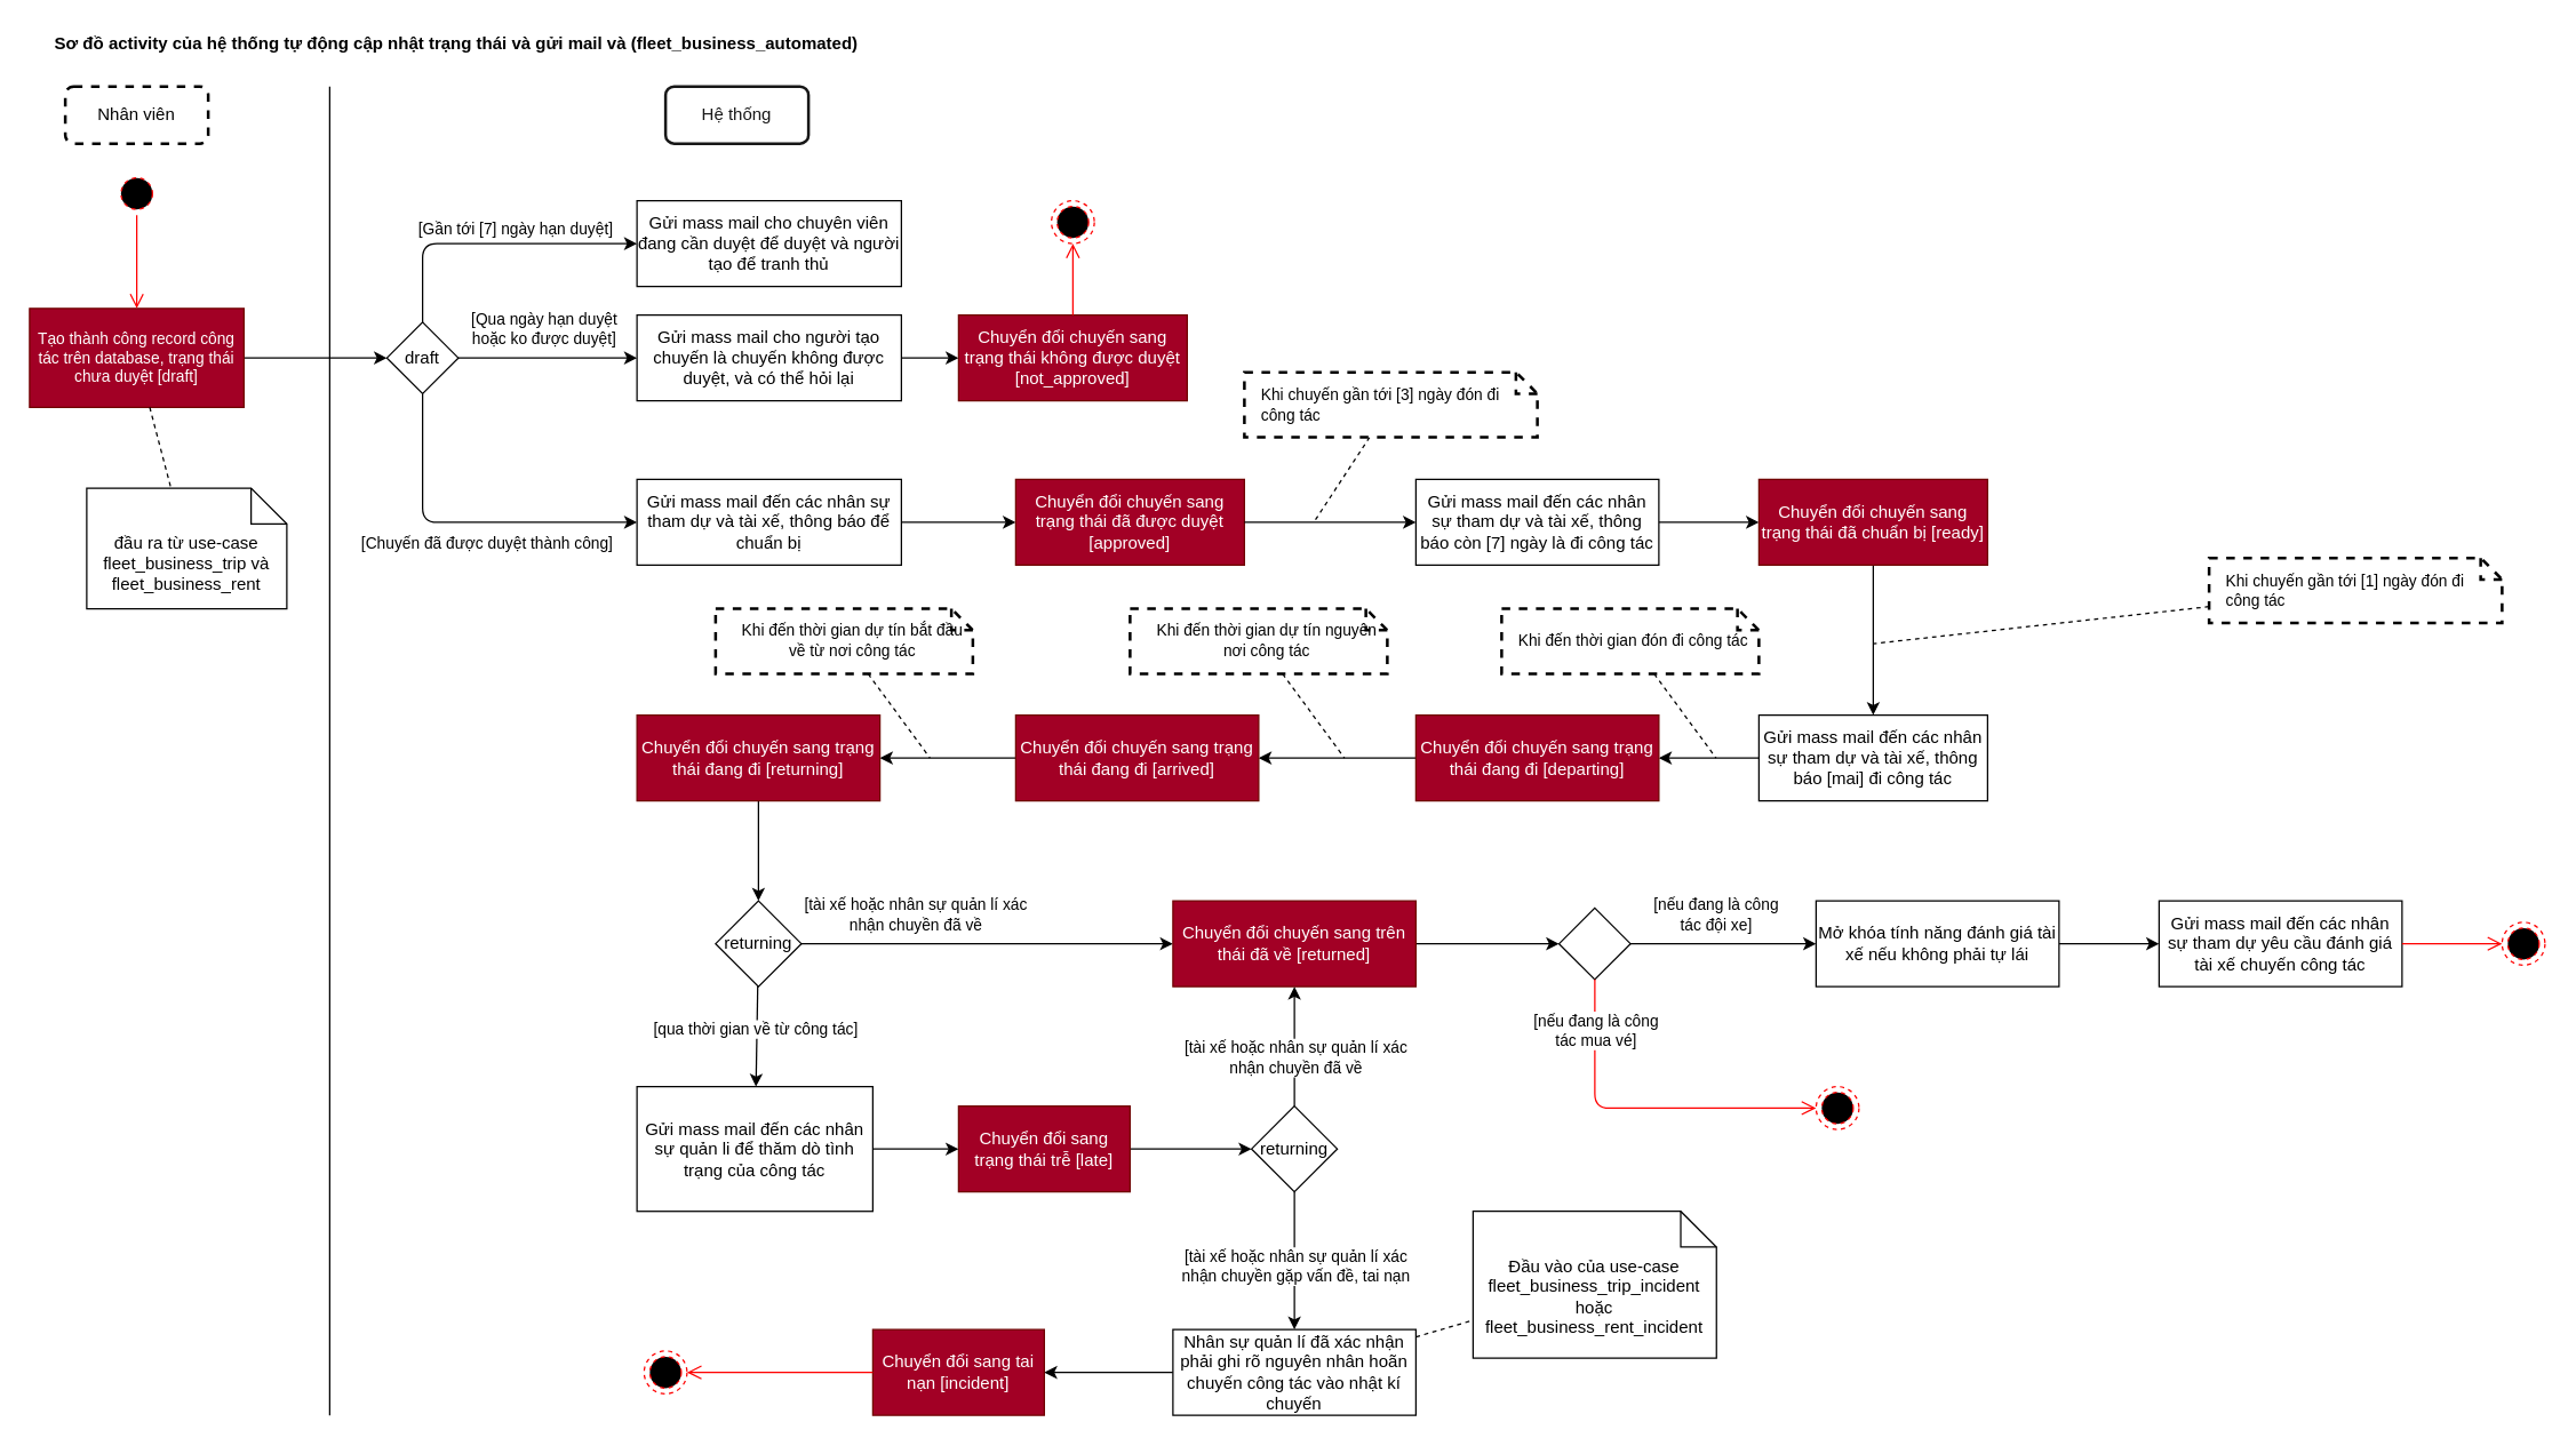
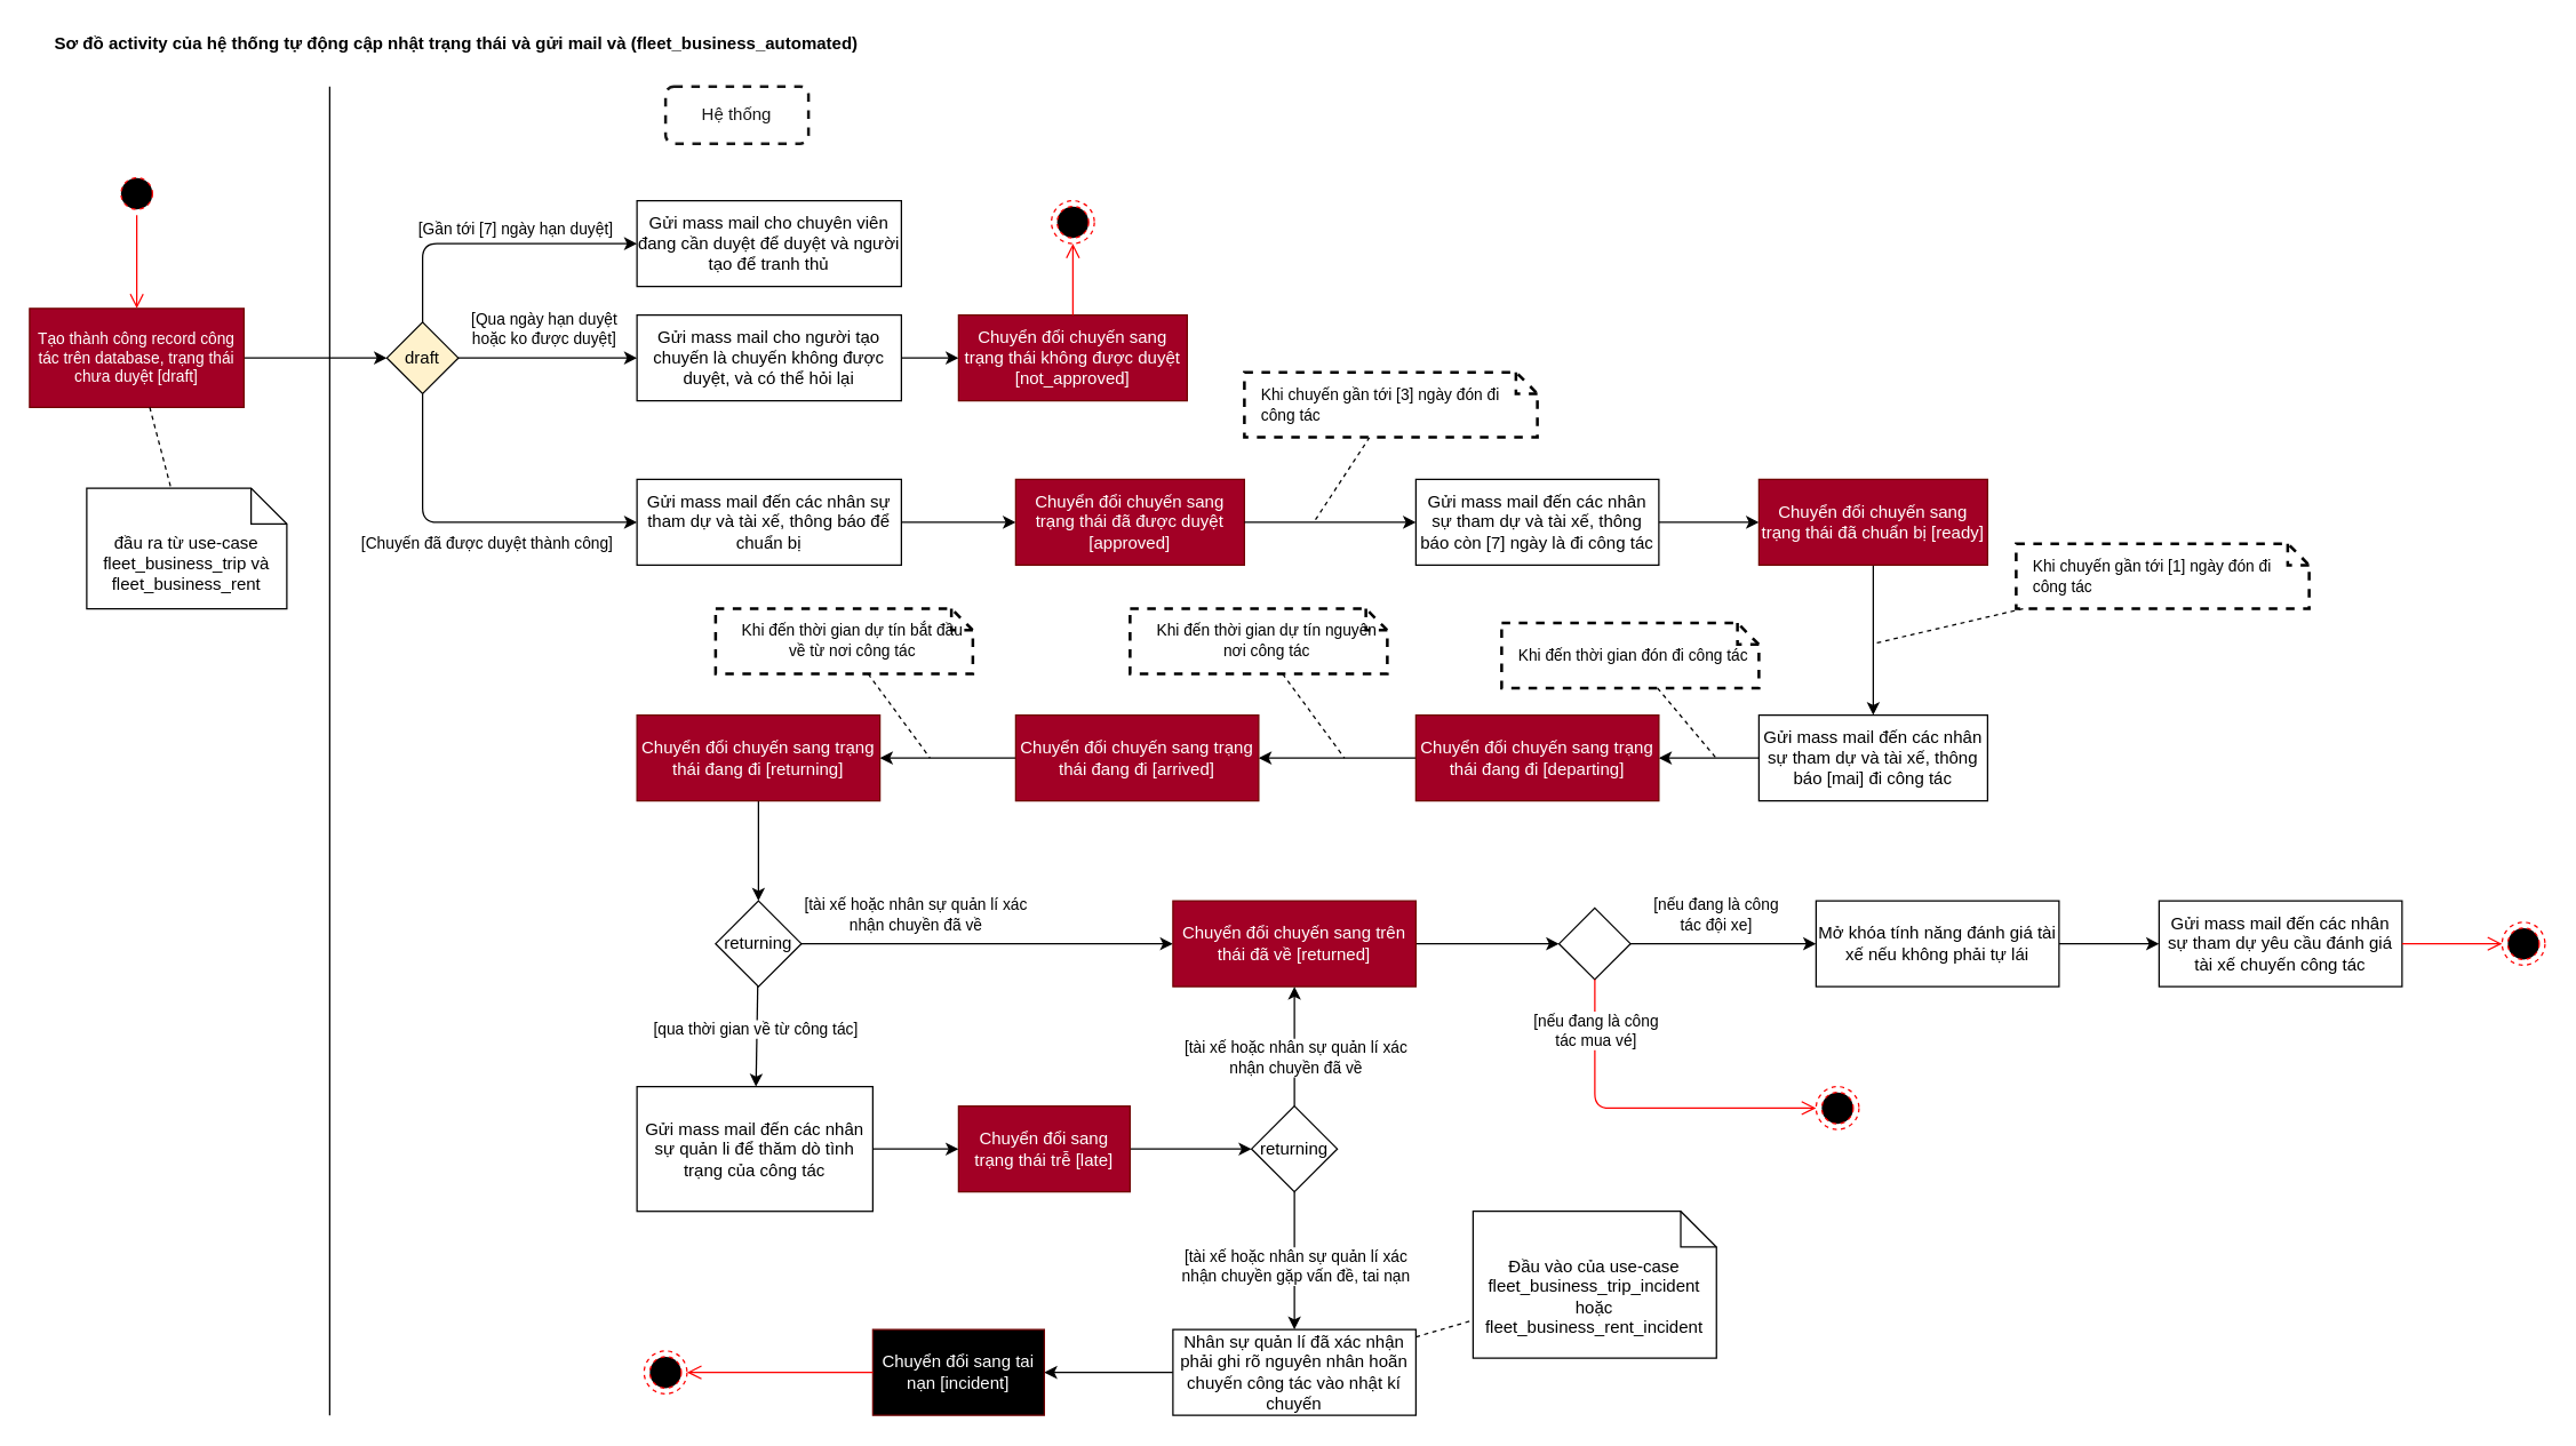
- <mxCell id="4" value="Nhân viên" style="rounded=1;whiteSpace=wrap;html=1;strokeWidth=2;dashed=1;" parent="1" vertex="1"><mxGeometry x="45" y="60" width="100" height="40" as="geometry" /></mxCell>
- <mxCell id="7" value="Hệ thống" style="rounded=1;whiteSpace=wrap;html=1;strokeWidth=2;strokeColor=#171717;fillColor=#FFFFFF;fontColor=#171717;" parent="1" vertex="1"><mxGeometry x="465" y="60" width="100" height="40" as="geometry" /></mxCell>
+ <mxCell id="7" value="Hệ thống" style="rounded=1;whiteSpace=wrap;html=1;strokeWidth=2;strokeColor=#171717;fillColor=#FFFFFF;fontColor=#171717;dashed=1;" parent="1" vertex="1"><mxGeometry x="465" y="60" width="100" height="40" as="geometry" /></mxCell>
- <mxCell id="11" value="draft" style="rhombus;whiteSpace=wrap;html=1;" vertex="1" parent="1"><mxGeometry x="270" y="225" width="50" height="50" as="geometry" /></mxCell>
+ <mxCell id="11" value="draft" style="rhombus;whiteSpace=wrap;html=1;fillColor=#fff2cc;" vertex="1" parent="1"><mxGeometry x="270" y="225" width="50" height="50" as="geometry" /></mxCell>
- <mxCell id="30" value="&lt;span style=&quot;font-size: 11px; text-align: center;&quot;&gt;Khi chuyến gần tới [1] ngày đón đi công tác&lt;/span&gt;" style="shape=note;size=15;align=left;spacingLeft=10;html=1;whiteSpace=wrap;rounded=0;dashed=1;labelBackgroundColor=none;fontSize=10;fontColor=default;strokeWidth=2;fillColor=default;" vertex="1" parent="1"><mxGeometry x="1545" y="390" width="205" height="45.55" as="geometry" /></mxCell>
+ <mxCell id="30" value="&lt;span style=&quot;font-size: 11px; text-align: center;&quot;&gt;Khi chuyến gần tới [1] ngày đón đi công tác&lt;/span&gt;" style="shape=note;size=15;align=left;spacingLeft=10;html=1;whiteSpace=wrap;rounded=0;dashed=1;labelBackgroundColor=none;fontSize=10;fontColor=default;strokeWidth=2;fillColor=default;" vertex="1" parent="1"><mxGeometry x="1410" y="380" width="205" height="45.55" as="geometry" /></mxCell>
- <mxCell id="34" value="&lt;div style=&quot;text-align: center&quot;&gt;&lt;span style=&quot;font-size: 11px&quot;&gt;&lt;font&gt;Khi đến thời gian đón đi công tác&lt;/font&gt;&lt;/span&gt;&lt;/div&gt;" style="shape=note;size=15;align=left;spacingLeft=10;html=1;whiteSpace=wrap;rounded=0;dashed=1;labelBackgroundColor=none;fontSize=10;fontColor=default;strokeWidth=2;fillColor=default;" vertex="1" parent="1"><mxGeometry x="1050" y="425.55" width="180" height="45.55" as="geometry" /></mxCell>
+ <mxCell id="34" value="&lt;div style=&quot;text-align: center&quot;&gt;&lt;span style=&quot;font-size: 11px&quot;&gt;&lt;font&gt;Khi đến thời gian đón đi công tác&lt;/font&gt;&lt;/span&gt;&lt;/div&gt;" style="shape=note;size=15;align=left;spacingLeft=10;html=1;whiteSpace=wrap;rounded=0;dashed=1;labelBackgroundColor=none;fontSize=10;fontColor=default;strokeWidth=2;fillColor=default;" vertex="1" parent="1"><mxGeometry x="1050" y="435.55" width="180" height="45.55" as="geometry" /></mxCell>
- <mxCell id="69" value="Chuyển đổi sang tai nạn [incident]" style="whiteSpace=wrap;html=1;fillColor=#a20025;fontColor=#ffffff;strokeColor=#6F0000;" vertex="1" parent="1"><mxGeometry x="610" y="930" width="120" height="60" as="geometry" /></mxCell>
+ <mxCell id="69" value="Chuyển đổi sang tai nạn [incident]" style="whiteSpace=wrap;html=1;fillColor=#000000;fontColor=#ffffff;strokeColor=#6F0000;" vertex="1" parent="1"><mxGeometry x="610" y="930" width="120" height="60" as="geometry" /></mxCell>
